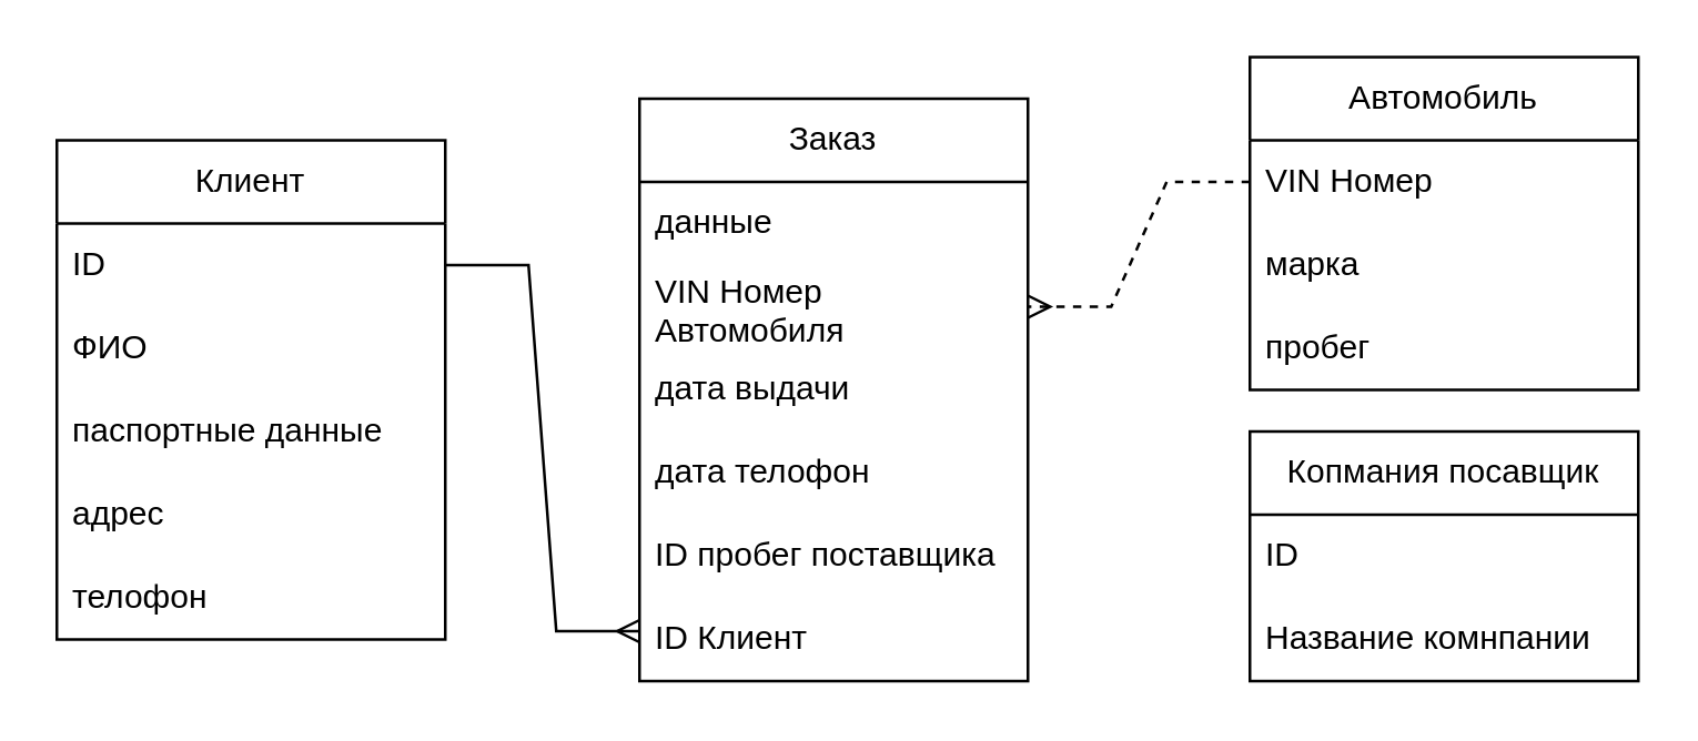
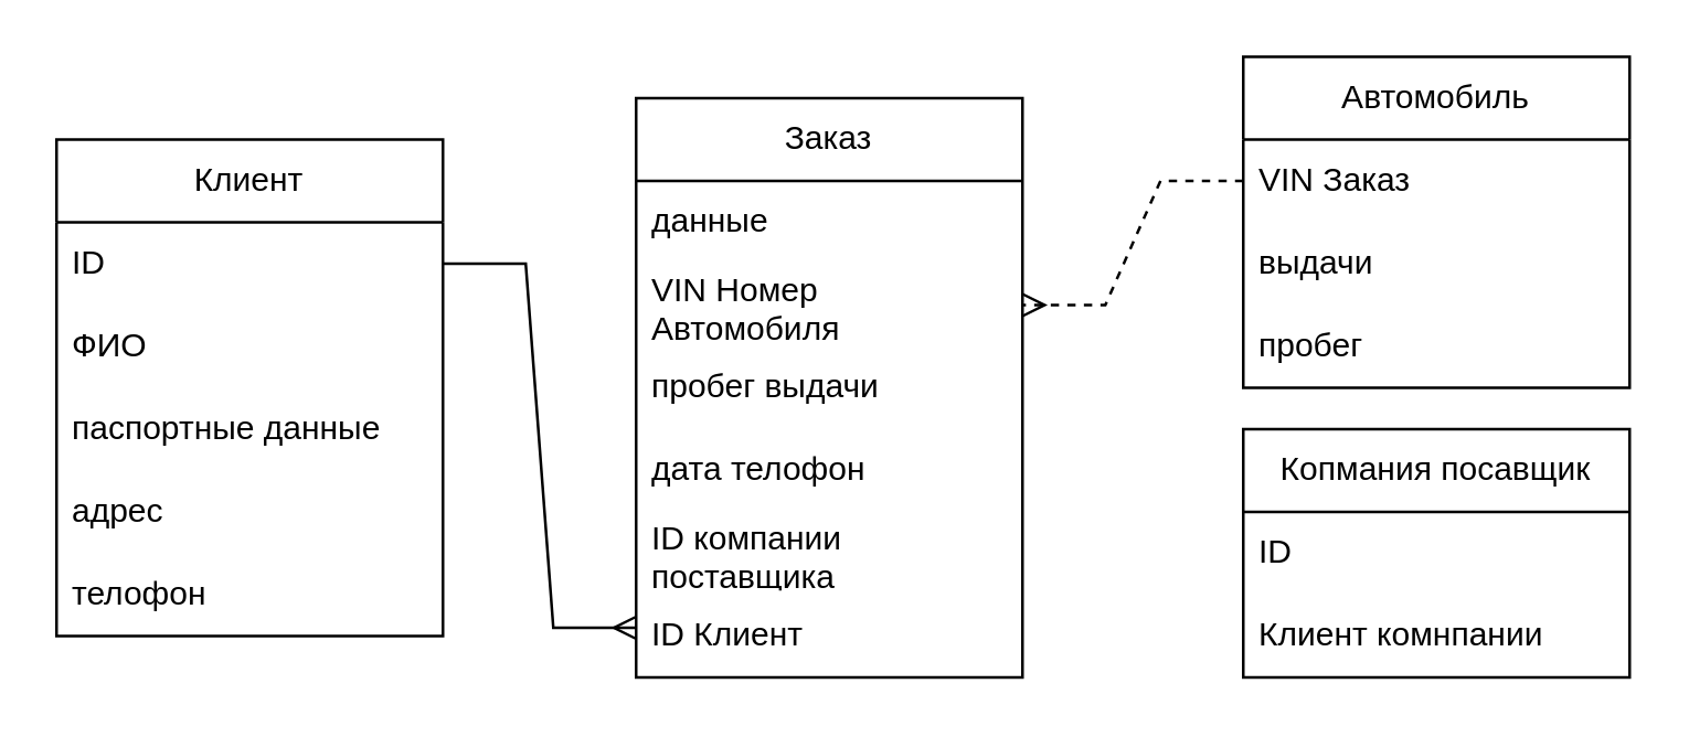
- <mxCell id="16" value="VIN Номер" style="text;strokeColor=none;fillColor=none;align=left;verticalAlign=middle;spacingLeft=4;spacingRight=4;overflow=hidden;points=[[0,0.5],[1,0.5]];portConstraint=eastwest;rotatable=0;whiteSpace=wrap;html=1;" parent="15" vertex="1"><mxGeometry y="30" width="140" height="30" as="geometry" /></mxCell>
+ <mxCell id="16" value="VIN Заказ" style="text;strokeColor=none;fillColor=none;align=left;verticalAlign=middle;spacingLeft=4;spacingRight=4;overflow=hidden;points=[[0,0.5],[1,0.5]];portConstraint=eastwest;rotatable=0;whiteSpace=wrap;html=1;" parent="15" vertex="1"><mxGeometry y="30" width="140" height="30" as="geometry" /></mxCell>
- <mxCell id="17" value="марка" style="text;strokeColor=none;fillColor=none;align=left;verticalAlign=middle;spacingLeft=4;spacingRight=4;overflow=hidden;points=[[0,0.5],[1,0.5]];portConstraint=eastwest;rotatable=0;whiteSpace=wrap;html=1;" parent="15" vertex="1"><mxGeometry y="60" width="140" height="30" as="geometry" /></mxCell>
+ <mxCell id="17" value="выдачи" style="text;strokeColor=none;fillColor=none;align=left;verticalAlign=middle;spacingLeft=4;spacingRight=4;overflow=hidden;points=[[0,0.5],[1,0.5]];portConstraint=eastwest;rotatable=0;whiteSpace=wrap;html=1;" parent="15" vertex="1"><mxGeometry y="60" width="140" height="30" as="geometry" /></mxCell>
- <mxCell id="11" value="дата выдачи" style="text;strokeColor=none;fillColor=none;align=left;verticalAlign=middle;spacingLeft=4;spacingRight=4;overflow=hidden;points=[[0,0.5],[1,0.5]];portConstraint=eastwest;rotatable=0;whiteSpace=wrap;html=1;" parent="8" vertex="1"><mxGeometry y="90" width="140" height="30" as="geometry" /></mxCell>
+ <mxCell id="11" value="пробег выдачи" style="text;strokeColor=none;fillColor=none;align=left;verticalAlign=middle;spacingLeft=4;spacingRight=4;overflow=hidden;points=[[0,0.5],[1,0.5]];portConstraint=eastwest;rotatable=0;whiteSpace=wrap;html=1;" parent="8" vertex="1"><mxGeometry y="90" width="140" height="30" as="geometry" /></mxCell>
- <mxCell id="13" value="ID пробег поставщика" style="text;strokeColor=none;fillColor=none;align=left;verticalAlign=middle;spacingLeft=4;spacingRight=4;overflow=hidden;points=[[0,0.5],[1,0.5]];portConstraint=eastwest;rotatable=0;whiteSpace=wrap;html=1;" parent="8" vertex="1"><mxGeometry y="150" width="140" height="30" as="geometry" /></mxCell>
+ <mxCell id="13" value="ID компании поставщика" style="text;strokeColor=none;fillColor=none;align=left;verticalAlign=middle;spacingLeft=4;spacingRight=4;overflow=hidden;points=[[0,0.5],[1,0.5]];portConstraint=eastwest;rotatable=0;whiteSpace=wrap;html=1;" parent="8" vertex="1"><mxGeometry y="150" width="140" height="30" as="geometry" /></mxCell>
- <mxCell id="21" value="Название комнпании" style="text;strokeColor=none;fillColor=none;align=left;verticalAlign=middle;spacingLeft=4;spacingRight=4;overflow=hidden;points=[[0,0.5],[1,0.5]];portConstraint=eastwest;rotatable=0;whiteSpace=wrap;html=1;" parent="19" vertex="1"><mxGeometry y="60" width="140" height="30" as="geometry" /></mxCell>
+ <mxCell id="21" value="Клиент комнпании" style="text;strokeColor=none;fillColor=none;align=left;verticalAlign=middle;spacingLeft=4;spacingRight=4;overflow=hidden;points=[[0,0.5],[1,0.5]];portConstraint=eastwest;rotatable=0;whiteSpace=wrap;html=1;" parent="19" vertex="1"><mxGeometry y="60" width="140" height="30" as="geometry" /></mxCell>
